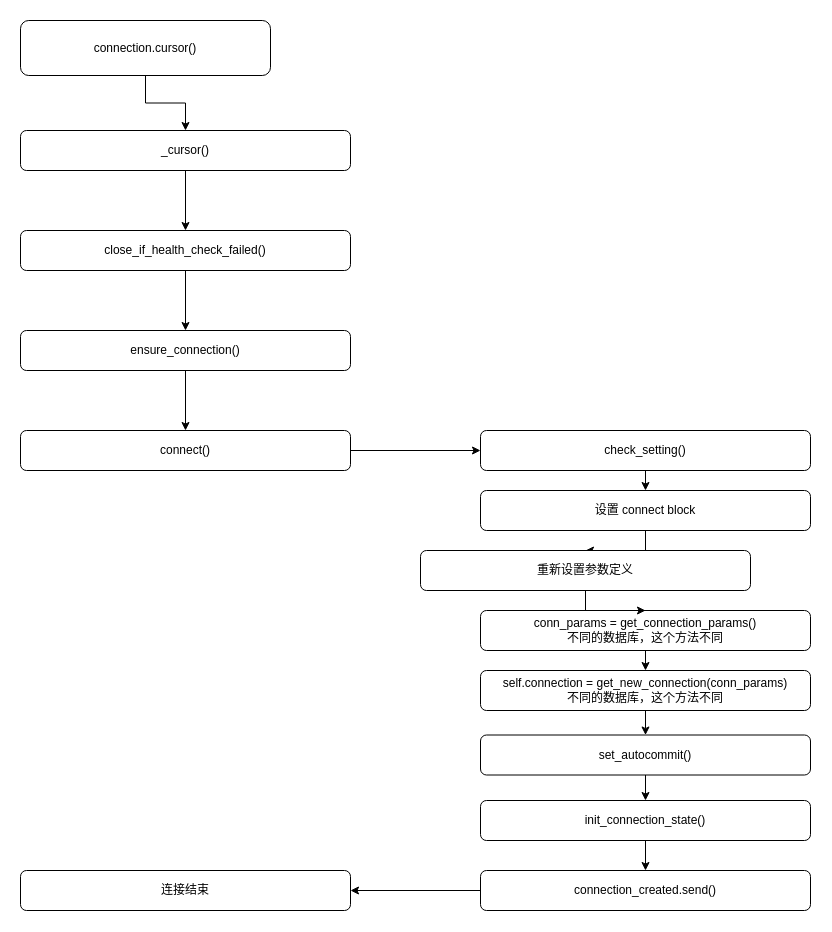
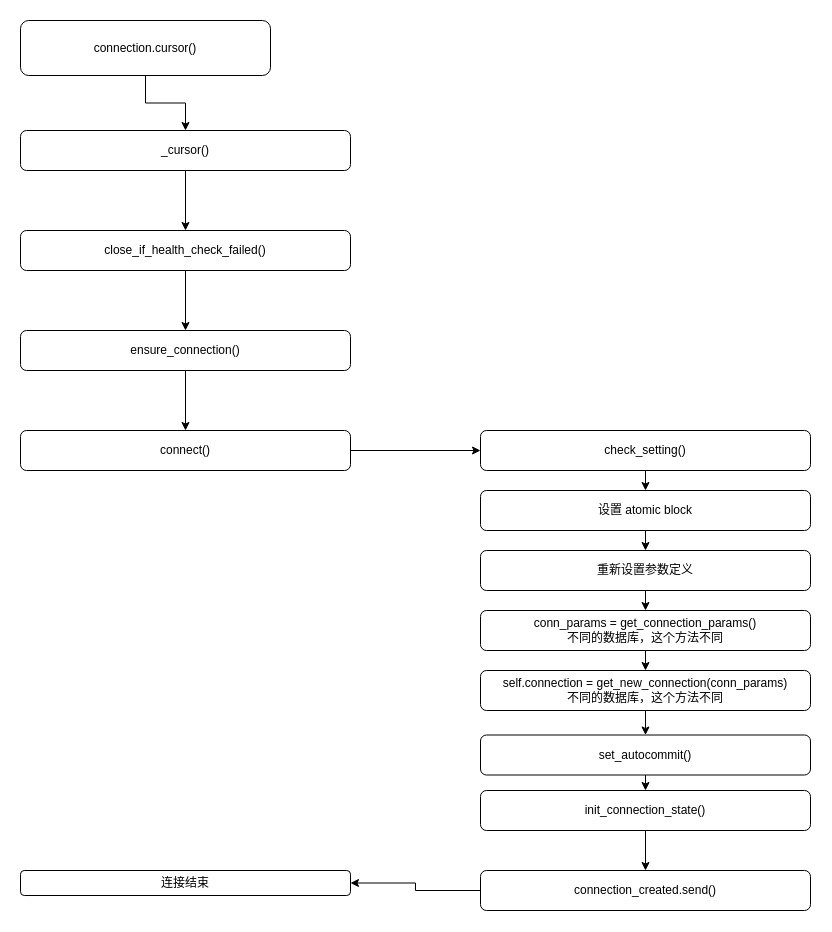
- <mxCell id="23" value="设置 connect block" style="rounded=1;whiteSpace=wrap;html=1;fontSize=12;glass=0;strokeWidth=1;shadow=0;" vertex="1" parent="1"><mxGeometry x="480" y="490" width="330" height="40" as="geometry" /></mxCell>
+ <mxCell id="23" value="设置 atomic block" style="rounded=1;whiteSpace=wrap;html=1;fontSize=12;glass=0;strokeWidth=1;shadow=0;" vertex="1" parent="1"><mxGeometry x="480" y="490" width="330" height="40" as="geometry" /></mxCell>
- <mxCell id="25" value="重新设置参数定义" style="rounded=1;whiteSpace=wrap;html=1;fontSize=12;glass=0;strokeWidth=1;shadow=0;" vertex="1" parent="1"><mxGeometry x="420" y="550" width="330" height="40" as="geometry" /></mxCell>
+ <mxCell id="25" value="重新设置参数定义" style="rounded=1;whiteSpace=wrap;html=1;fontSize=12;glass=0;strokeWidth=1;shadow=0;" vertex="1" parent="1"><mxGeometry x="480" y="550" width="330" height="40" as="geometry" /></mxCell>
- <mxCell id="21" value="&lt;div&gt;init_connection_state()&lt;br&gt;&lt;/div&gt;" style="rounded=1;whiteSpace=wrap;html=1;fontSize=12;glass=0;strokeWidth=1;shadow=0;" vertex="1" parent="1"><mxGeometry x="480" y="800" width="330" height="40" as="geometry" /></mxCell>
+ <mxCell id="21" value="&lt;div&gt;init_connection_state()&lt;br&gt;&lt;/div&gt;" style="rounded=1;whiteSpace=wrap;html=1;fontSize=12;glass=0;strokeWidth=1;shadow=0;" vertex="1" parent="1"><mxGeometry x="480" y="790" width="330" height="40" as="geometry" /></mxCell>
- <mxCell id="26" value="连接结束" style="rounded=1;whiteSpace=wrap;html=1;fontSize=12;glass=0;strokeWidth=1;shadow=0;" vertex="1" parent="1"><mxGeometry x="20" y="870" width="330" height="40" as="geometry" /></mxCell>
+ <mxCell id="26" value="连接结束" style="rounded=1;whiteSpace=wrap;html=1;fontSize=12;glass=0;strokeWidth=1;shadow=0;" vertex="1" parent="1"><mxGeometry x="20" y="870" width="330" height="25" as="geometry" /></mxCell>
